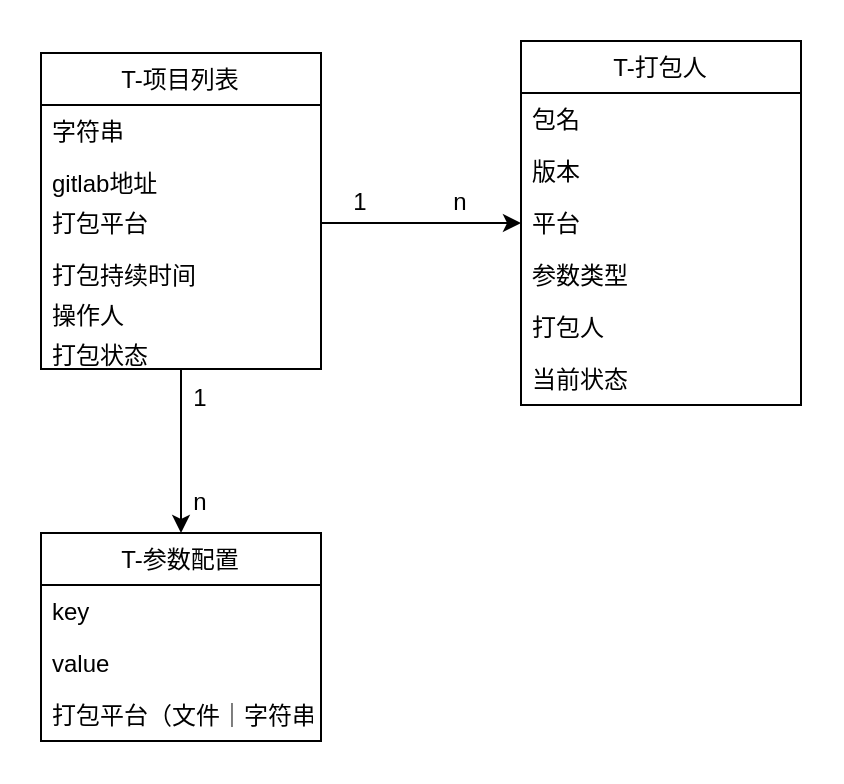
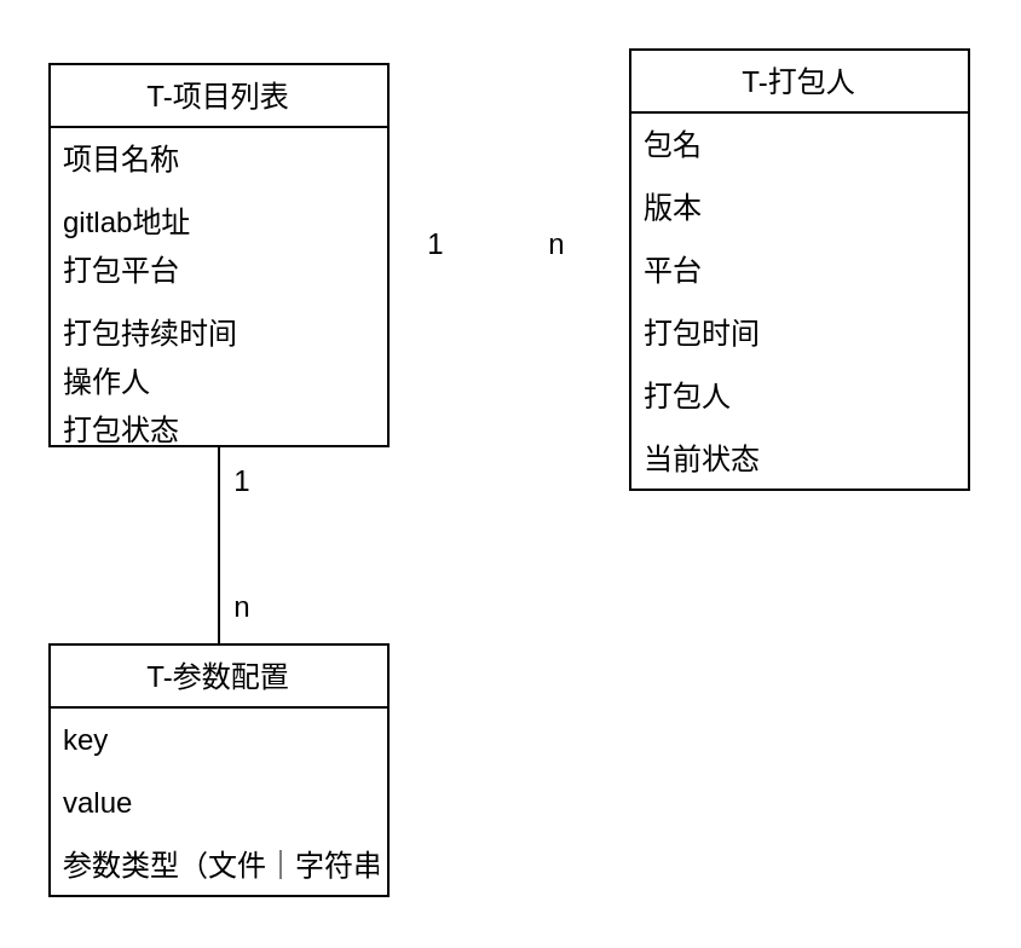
- <mxCell id="4" value="字符串" style="text;strokeColor=none;fillColor=none;align=left;verticalAlign=top;spacingLeft=4;spacingRight=4;overflow=hidden;rotatable=0;points=[[0,0.5],[1,0.5]];portConstraint=eastwest;" vertex="1" parent="3"><mxGeometry y="26" width="140" height="26" as="geometry" /></mxCell>
+ <mxCell id="4" value="项目名称" style="text;strokeColor=none;fillColor=none;align=left;verticalAlign=top;spacingLeft=4;spacingRight=4;overflow=hidden;rotatable=0;points=[[0,0.5],[1,0.5]];portConstraint=eastwest;" vertex="1" parent="3"><mxGeometry y="26" width="140" height="26" as="geometry" /></mxCell>
- <mxCell id="17" style="edgeStyle=orthogonalEdgeStyle;rounded=0;orthogonalLoop=1;jettySize=auto;html=1;exitX=1;exitY=0.5;exitDx=0;exitDy=0;entryX=0;entryY=0.5;entryDx=0;entryDy=0;" edge="1" parent="1" source="6" target="13"><mxGeometry relative="1" as="geometry" /></mxCell>
- <mxCell id="14" value="参数类型" style="text;strokeColor=none;fillColor=none;align=left;verticalAlign=top;spacingLeft=4;spacingRight=4;overflow=hidden;rotatable=0;points=[[0,0.5],[1,0.5]];portConstraint=eastwest;rounded=0;" vertex="1" parent="10"><mxGeometry y="104" width="140" height="26" as="geometry" /></mxCell>
+ <mxCell id="14" value="打包时间" style="text;strokeColor=none;fillColor=none;align=left;verticalAlign=top;spacingLeft=4;spacingRight=4;overflow=hidden;rotatable=0;points=[[0,0.5],[1,0.5]];portConstraint=eastwest;rounded=0;" vertex="1" parent="10"><mxGeometry y="104" width="140" height="26" as="geometry" /></mxCell>
- <mxCell id="2" style="edgeStyle=orthogonalEdgeStyle;rounded=0;orthogonalLoop=1;jettySize=auto;html=1;" edge="1" parent="1" source="3" target="20"><mxGeometry relative="1" as="geometry" /></mxCell>
+ <mxCell id="2" style="edgeStyle=orthogonalEdgeStyle;rounded=0;orthogonalLoop=1;jettySize=auto;html=1;endArrow=none;" edge="1" parent="1" source="3" target="20"><mxGeometry relative="1" as="geometry" /></mxCell>
- <mxCell id="23" value="打包平台（文件｜字符串）" style="text;strokeColor=none;fillColor=none;align=left;verticalAlign=top;spacingLeft=4;spacingRight=4;overflow=hidden;rotatable=0;points=[[0,0.5],[1,0.5]];portConstraint=eastwest;rounded=0;" vertex="1" parent="20"><mxGeometry y="78" width="140" height="26" as="geometry" /></mxCell>
+ <mxCell id="23" value="参数类型（文件｜字符串）" style="text;strokeColor=none;fillColor=none;align=left;verticalAlign=top;spacingLeft=4;spacingRight=4;overflow=hidden;rotatable=0;points=[[0,0.5],[1,0.5]];portConstraint=eastwest;rounded=0;" vertex="1" parent="20"><mxGeometry y="78" width="140" height="26" as="geometry" /></mxCell>
